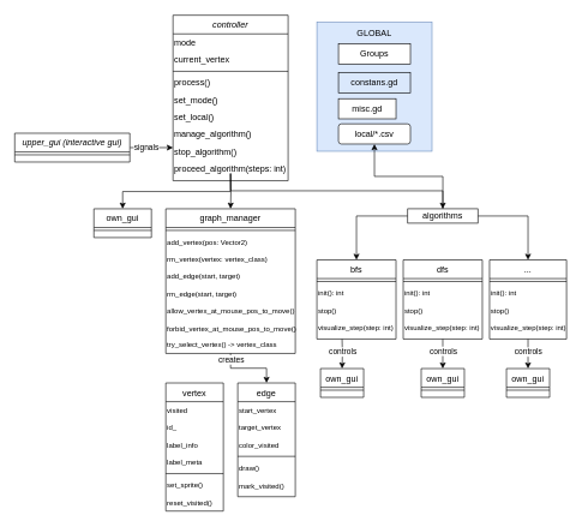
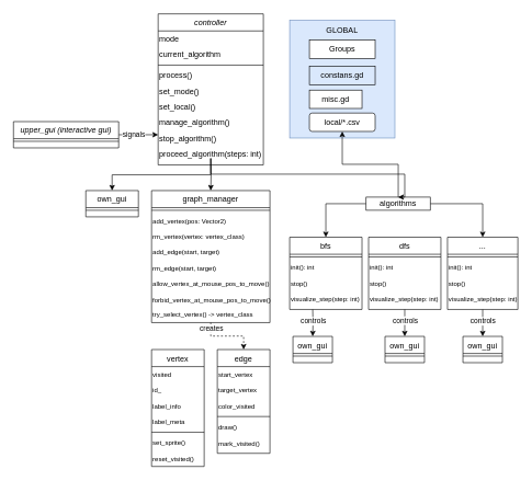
- <mxCell id="5" value="current_vertex" style="text;html=1;align=left;verticalAlign=middle;whiteSpace=wrap;rounded=0;" parent="3" vertex="1"><mxGeometry y="50" width="160" height="24" as="geometry" /></mxCell>
+ <mxCell id="5" value="current_algorithm" style="text;html=1;align=left;verticalAlign=middle;whiteSpace=wrap;rounded=0;" parent="3" vertex="1"><mxGeometry y="50" width="160" height="24" as="geometry" /></mxCell>
- <mxCell id="77" value="algorithms" style="rounded=0;whiteSpace=wrap;html=1;" parent="1" vertex="1"><mxGeometry x="566.25" y="289" width="97.5" height="20" as="geometry" /></mxCell>
+ <mxCell id="77" value="algorithms" style="rounded=0;whiteSpace=wrap;html=1;" parent="1" vertex="1"><mxGeometry x="556.25" y="299" width="97.5" height="20" as="geometry" /></mxCell>
- <mxCell id="13" style="edgeStyle=orthogonalEdgeStyle;rounded=0;orthogonalLoop=1;jettySize=auto;html=1;entryX=0.5;entryY=0;entryDx=0;entryDy=0;" parent="1" source="15" target="59" edge="1"><mxGeometry relative="1" as="geometry" /></mxCell>
+ <mxCell id="13" style="edgeStyle=orthogonalEdgeStyle;rounded=0;orthogonalLoop=1;jettySize=auto;html=1;entryX=0.5;entryY=0;entryDx=0;entryDy=0;dashed=1;" parent="1" source="15" target="59" edge="1"><mxGeometry relative="1" as="geometry" /></mxCell>
